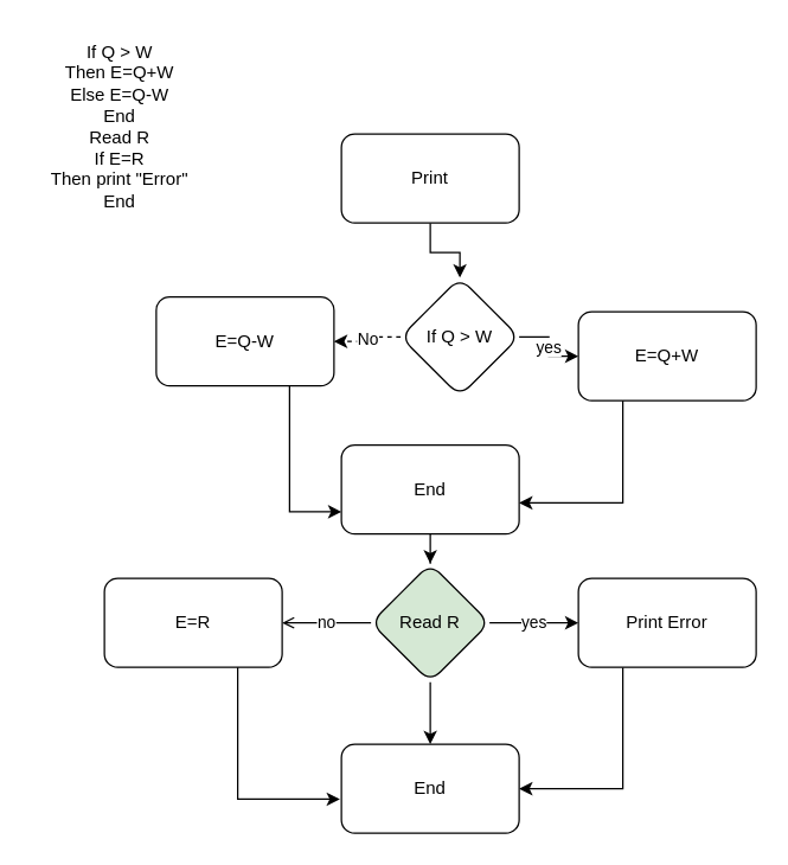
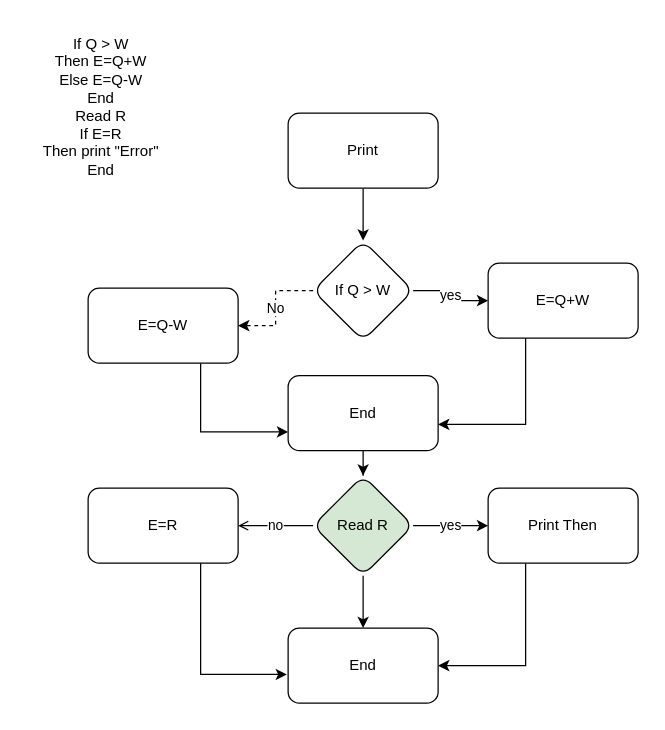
- <mxCell id="7" value="If Q &amp;gt; W" style="rhombus;whiteSpace=wrap;html=1;rounded=1;" vertex="1" parent="1"><mxGeometry x="270" y="187" width="80" height="80" as="geometry" /></mxCell>
+ <mxCell id="7" value="If Q &amp;gt; W" style="rhombus;whiteSpace=wrap;html=1;rounded=1;" vertex="1" parent="1"><mxGeometry x="250" y="192" width="80" height="80" as="geometry" /></mxCell>
- <mxCell id="10" value="E=Q-W" style="whiteSpace=wrap;html=1;rounded=1;" vertex="1" parent="1"><mxGeometry x="105" y="200" width="120" height="60" as="geometry" /></mxCell>
+ <mxCell id="10" value="E=Q-W" style="whiteSpace=wrap;html=1;rounded=1;" vertex="1" parent="1"><mxGeometry x="70" y="230" width="120" height="60" as="geometry" /></mxCell>
- <mxCell id="16" value="Print Error" style="whiteSpace=wrap;html=1;rounded=1;" vertex="1" parent="1"><mxGeometry x="390" y="390" width="120" height="60" as="geometry" /></mxCell>
+ <mxCell id="16" value="Print Then" style="whiteSpace=wrap;html=1;rounded=1;" vertex="1" parent="1"><mxGeometry x="390" y="390" width="120" height="60" as="geometry" /></mxCell>
